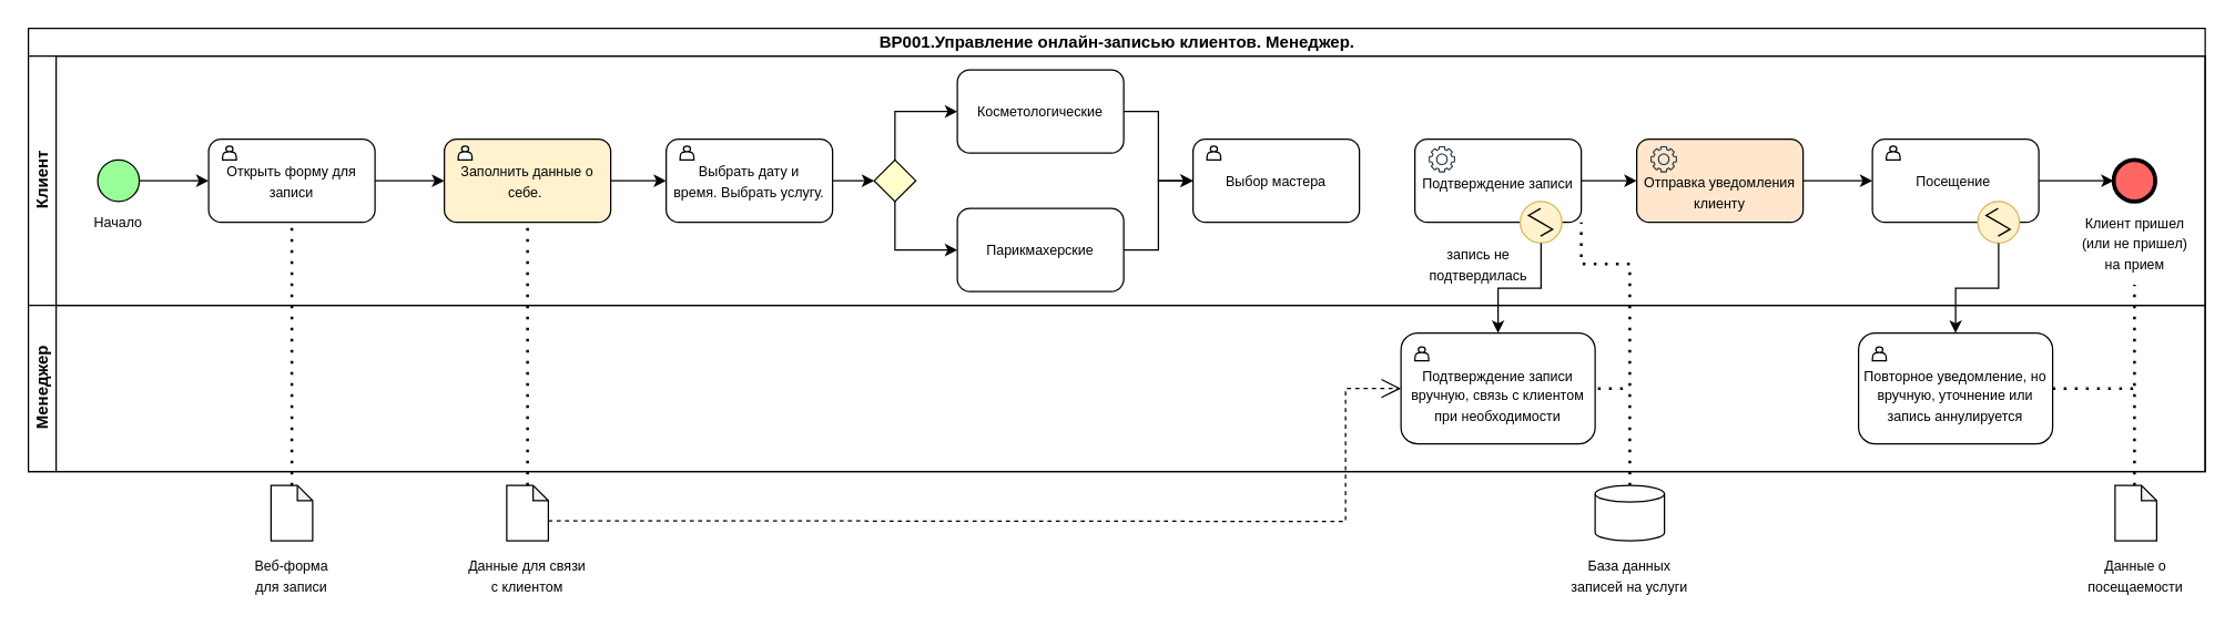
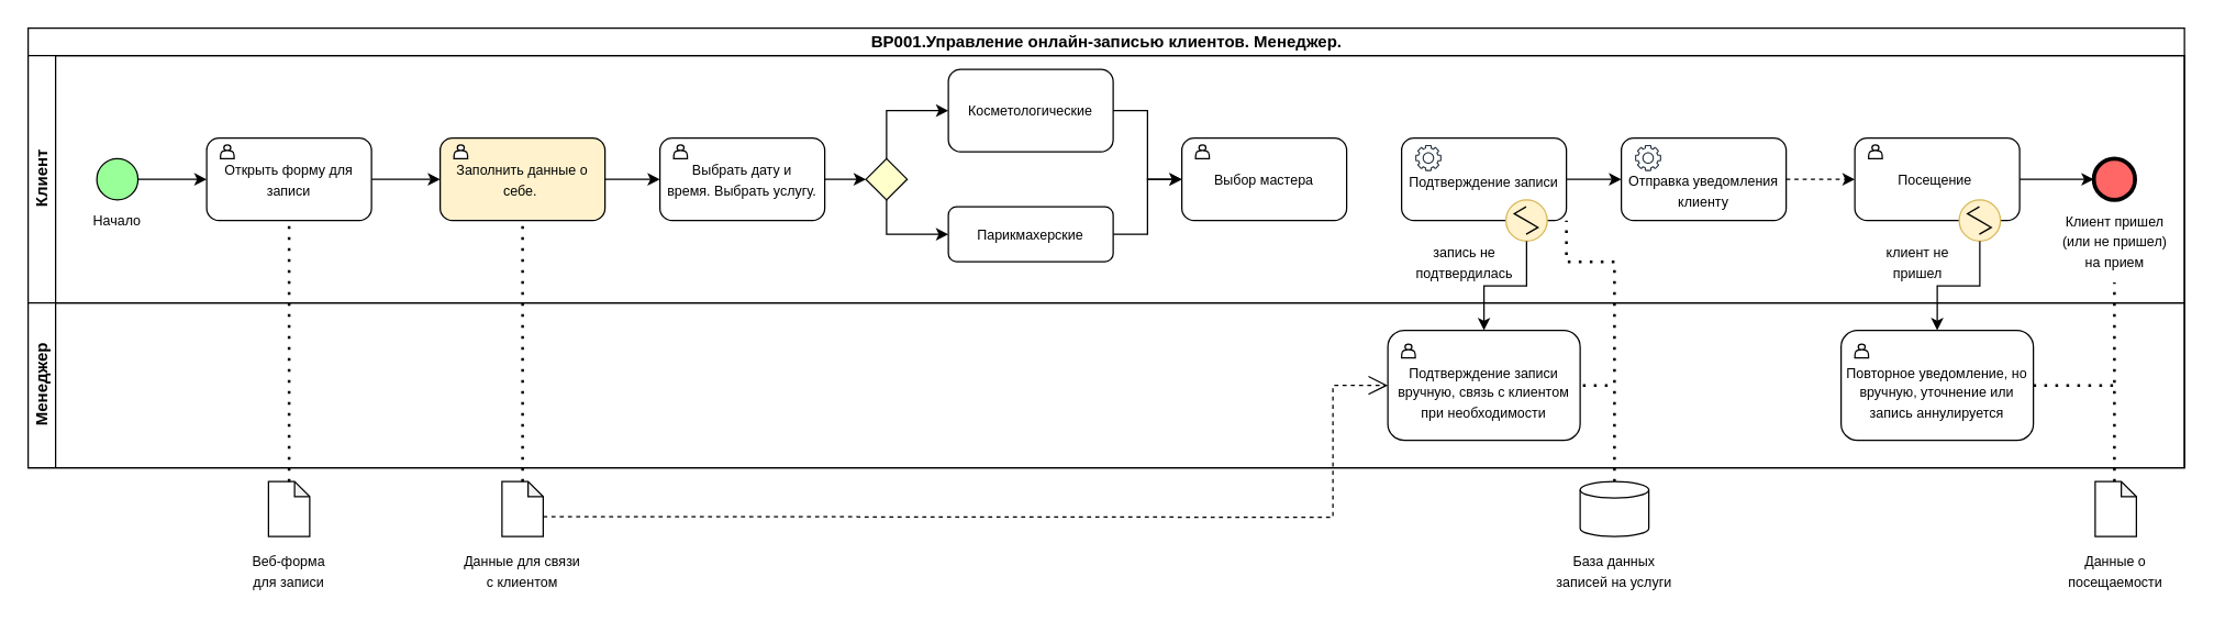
- <mxCell id="31" value="&lt;font size=&quot;1&quot;&gt;Отправка уведомления клиенту&lt;/font&gt;" style="rounded=1;whiteSpace=wrap;html=1;spacing=2;spacingBottom=-16;fillColor=#ffe6cc;" vertex="1" parent="3"><mxGeometry x="1160" y="60" width="120" height="60" as="geometry" /></mxCell>
+ <mxCell id="31" value="&lt;font size=&quot;1&quot;&gt;Отправка уведомления клиенту&lt;/font&gt;" style="rounded=1;whiteSpace=wrap;html=1;spacing=2;spacingBottom=-16;" vertex="1" parent="3"><mxGeometry x="1160" y="60" width="120" height="60" as="geometry" /></mxCell>
- <mxCell id="30" value="" style="edgeStyle=orthogonalEdgeStyle;rounded=0;orthogonalLoop=1;jettySize=auto;html=1;" edge="1" parent="3" source="31" target="34"><mxGeometry relative="1" as="geometry" /></mxCell>
+ <mxCell id="30" value="" style="edgeStyle=orthogonalEdgeStyle;rounded=0;orthogonalLoop=1;jettySize=auto;html=1;dashed=1;" edge="1" parent="3" source="31" target="34"><mxGeometry relative="1" as="geometry" /></mxCell>
- <mxCell id="23" value="&lt;font style=&quot;font-size: 10px;&quot;&gt;Парикмахерские&lt;/font&gt;" style="rounded=1;whiteSpace=wrap;html=1;" vertex="1" parent="3"><mxGeometry x="670" y="110" width="120" height="60" as="geometry" /></mxCell>
+ <mxCell id="23" value="&lt;font style=&quot;font-size: 10px;&quot;&gt;Парикмахерские&lt;/font&gt;" style="rounded=1;whiteSpace=wrap;html=1;" vertex="1" parent="3"><mxGeometry x="670" y="110" width="120" height="40" as="geometry" /></mxCell>
+ <mxCell id="42" value="&lt;font style=&quot;font-size: 10px;&quot;&gt;клиент не пришел&lt;/font&gt;" style="text;html=1;align=center;verticalAlign=middle;whiteSpace=wrap;rounded=0;" vertex="1" parent="39"><mxGeometry x="1346" y="-45" width="60" height="30" as="geometry" /></mxCell>
